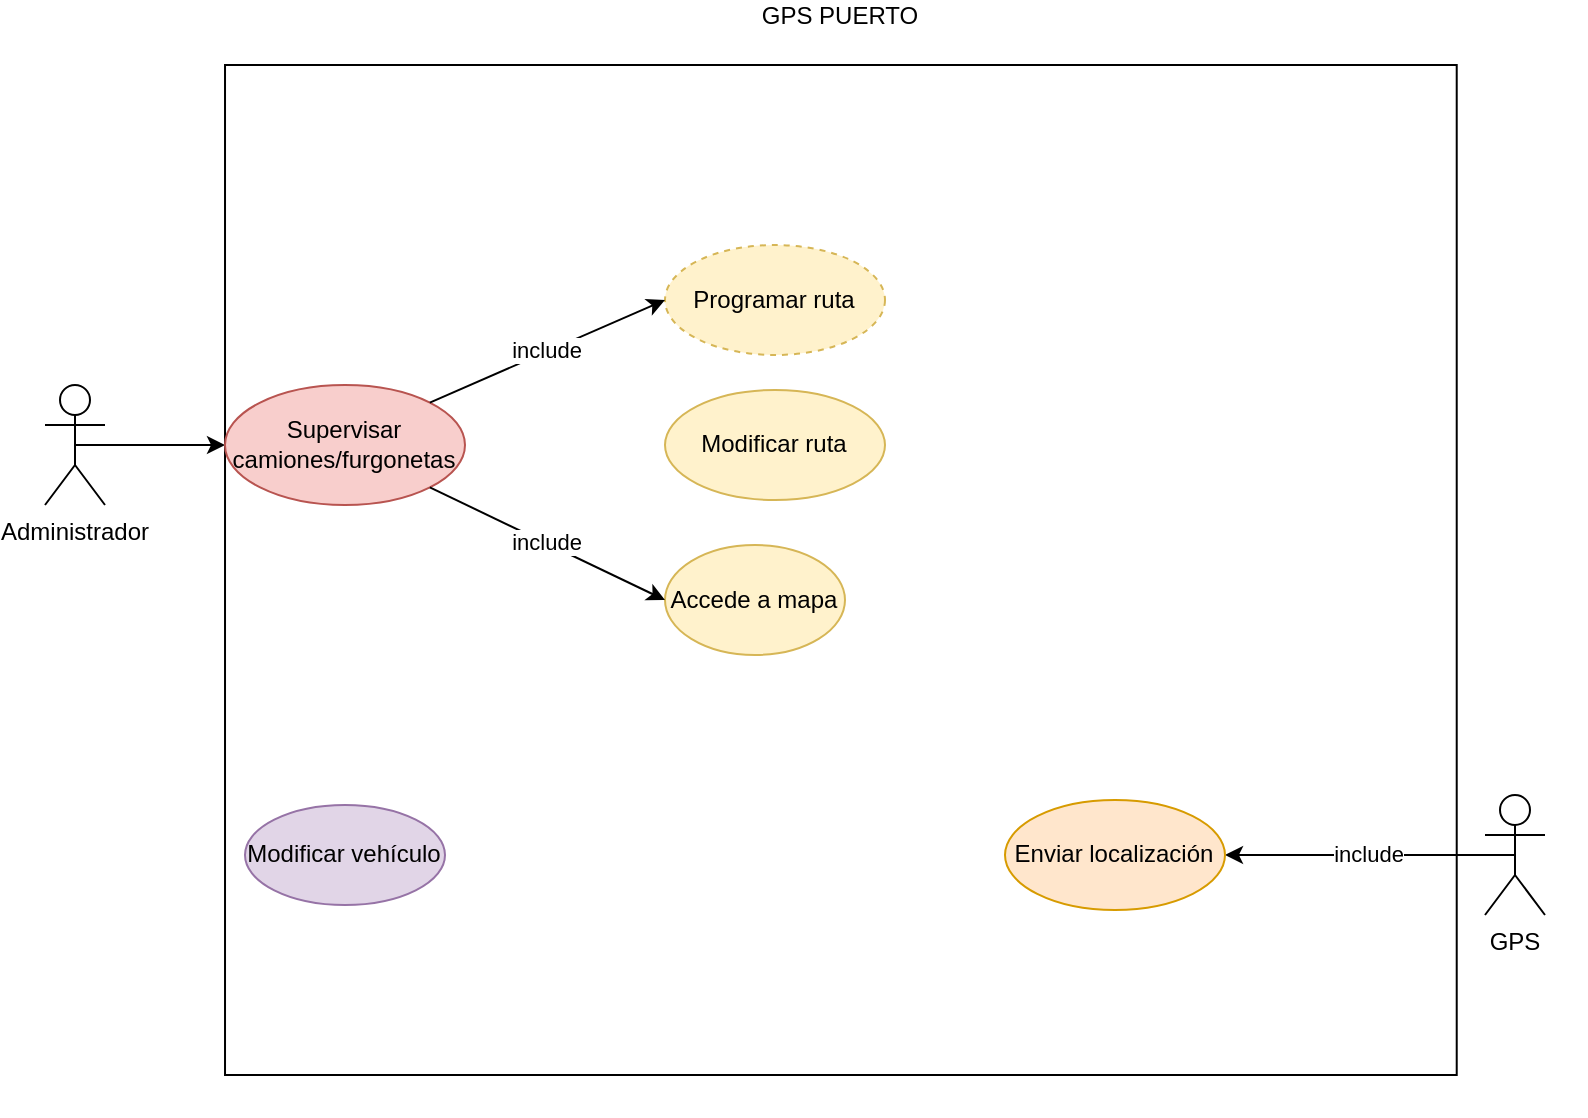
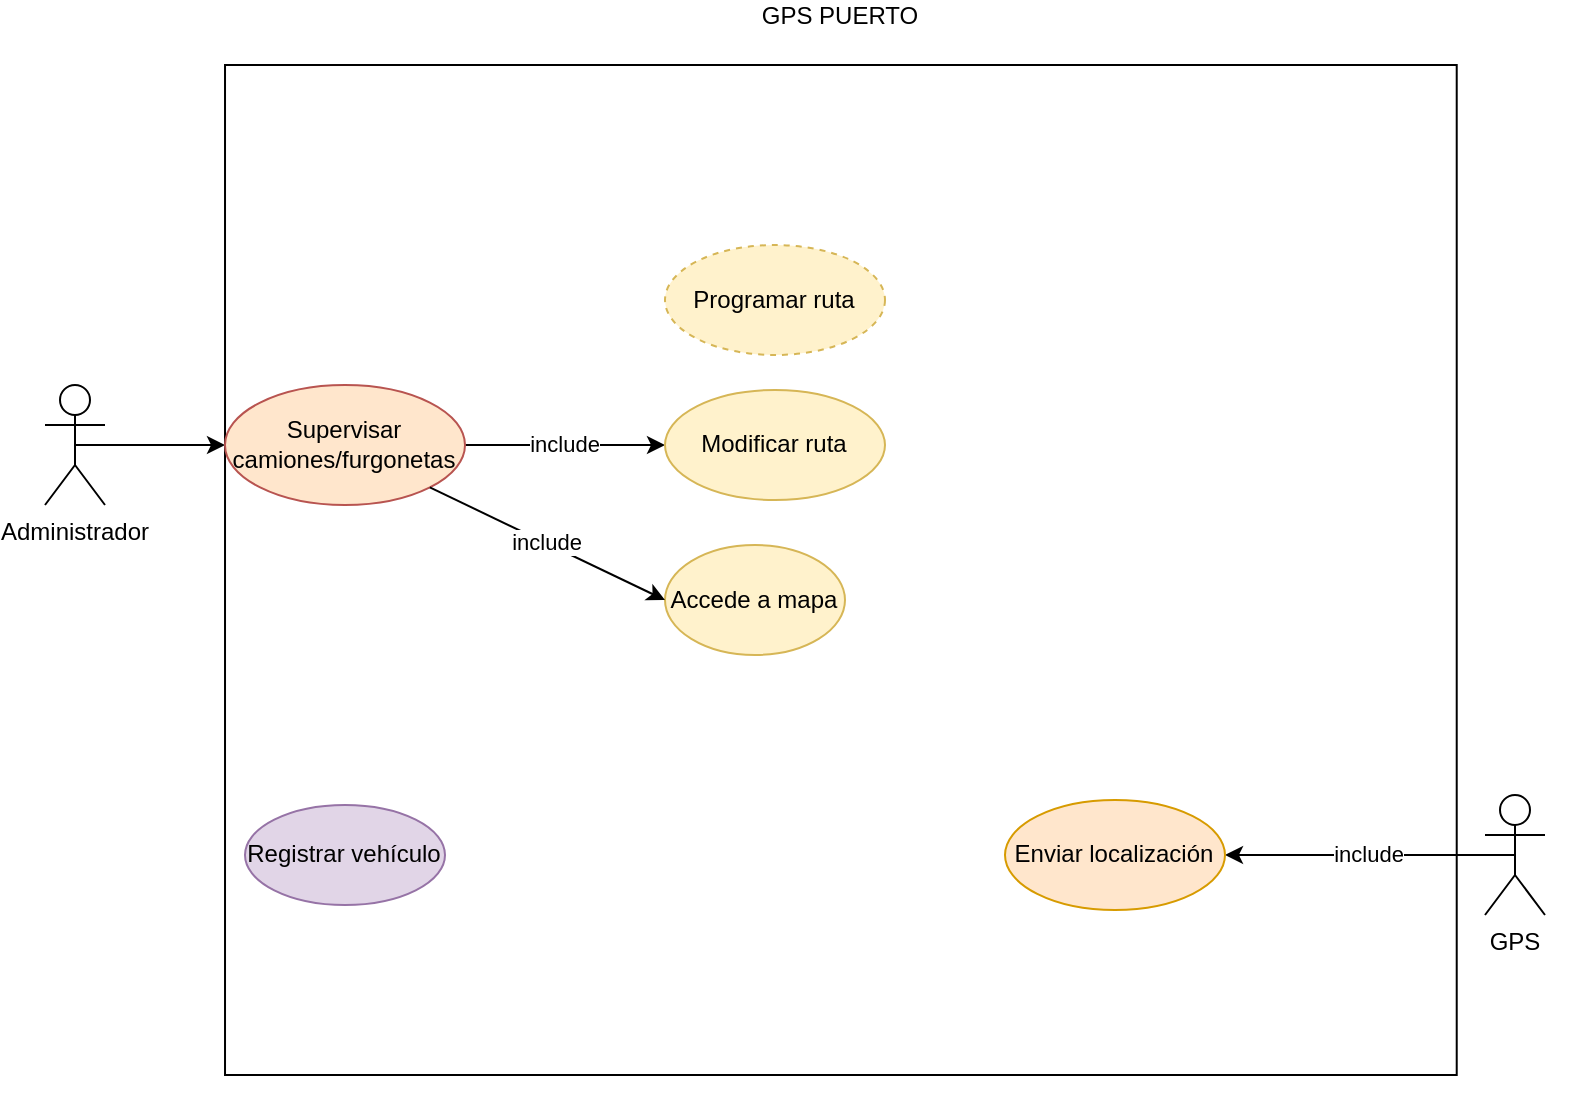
- <mxCell id="9" value="include" style="endArrow=classic;html=1;rounded=0;entryX=0;entryY=0.5;entryDx=0;entryDy=0;exitX=1;exitY=0;exitDx=0;exitDy=0;" parent="1" source="6" target="8" edge="1"><mxGeometry width="50" height="50" relative="1" as="geometry"><mxPoint x="350" y="160" as="sourcePoint" /><mxPoint x="400" y="110" as="targetPoint" /></mxGeometry></mxCell>
- <mxCell id="6" value="Supervisar camiones/furgonetas" style="ellipse;whiteSpace=wrap;html=1;fillColor=#f8cecc;strokeColor=#b85450;" parent="1" vertex="1"><mxGeometry x="110" y="180" width="120" height="60" as="geometry" /></mxCell>
+ <mxCell id="6" value="Supervisar camiones/furgonetas" style="ellipse;whiteSpace=wrap;html=1;fillColor=#ffe6cc;strokeColor=#b85450;" parent="1" vertex="1"><mxGeometry x="110" y="180" width="120" height="60" as="geometry" /></mxCell>
+ <mxCell id="5" value="include" style="edgeStyle=orthogonalEdgeStyle;rounded=0;orthogonalLoop=1;jettySize=auto;html=1;exitX=1;exitY=0.5;exitDx=0;exitDy=0;entryX=0;entryY=0.5;entryDx=0;entryDy=0;" parent="1" source="6" target="10" edge="1"><mxGeometry relative="1" as="geometry" /></mxCell>
- <mxCell id="7" value="&lt;div&gt;Modificar vehículo&lt;/div&gt;" style="ellipse;whiteSpace=wrap;html=1;fillColor=#e1d5e7;strokeColor=#9673a6;" parent="1" vertex="1"><mxGeometry x="120" y="390" width="100" height="50" as="geometry" /></mxCell>
+ <mxCell id="7" value="&lt;div&gt;Registrar vehículo&lt;/div&gt;" style="ellipse;whiteSpace=wrap;html=1;fillColor=#e1d5e7;strokeColor=#9673a6;" parent="1" vertex="1"><mxGeometry x="120" y="390" width="100" height="50" as="geometry" /></mxCell>
